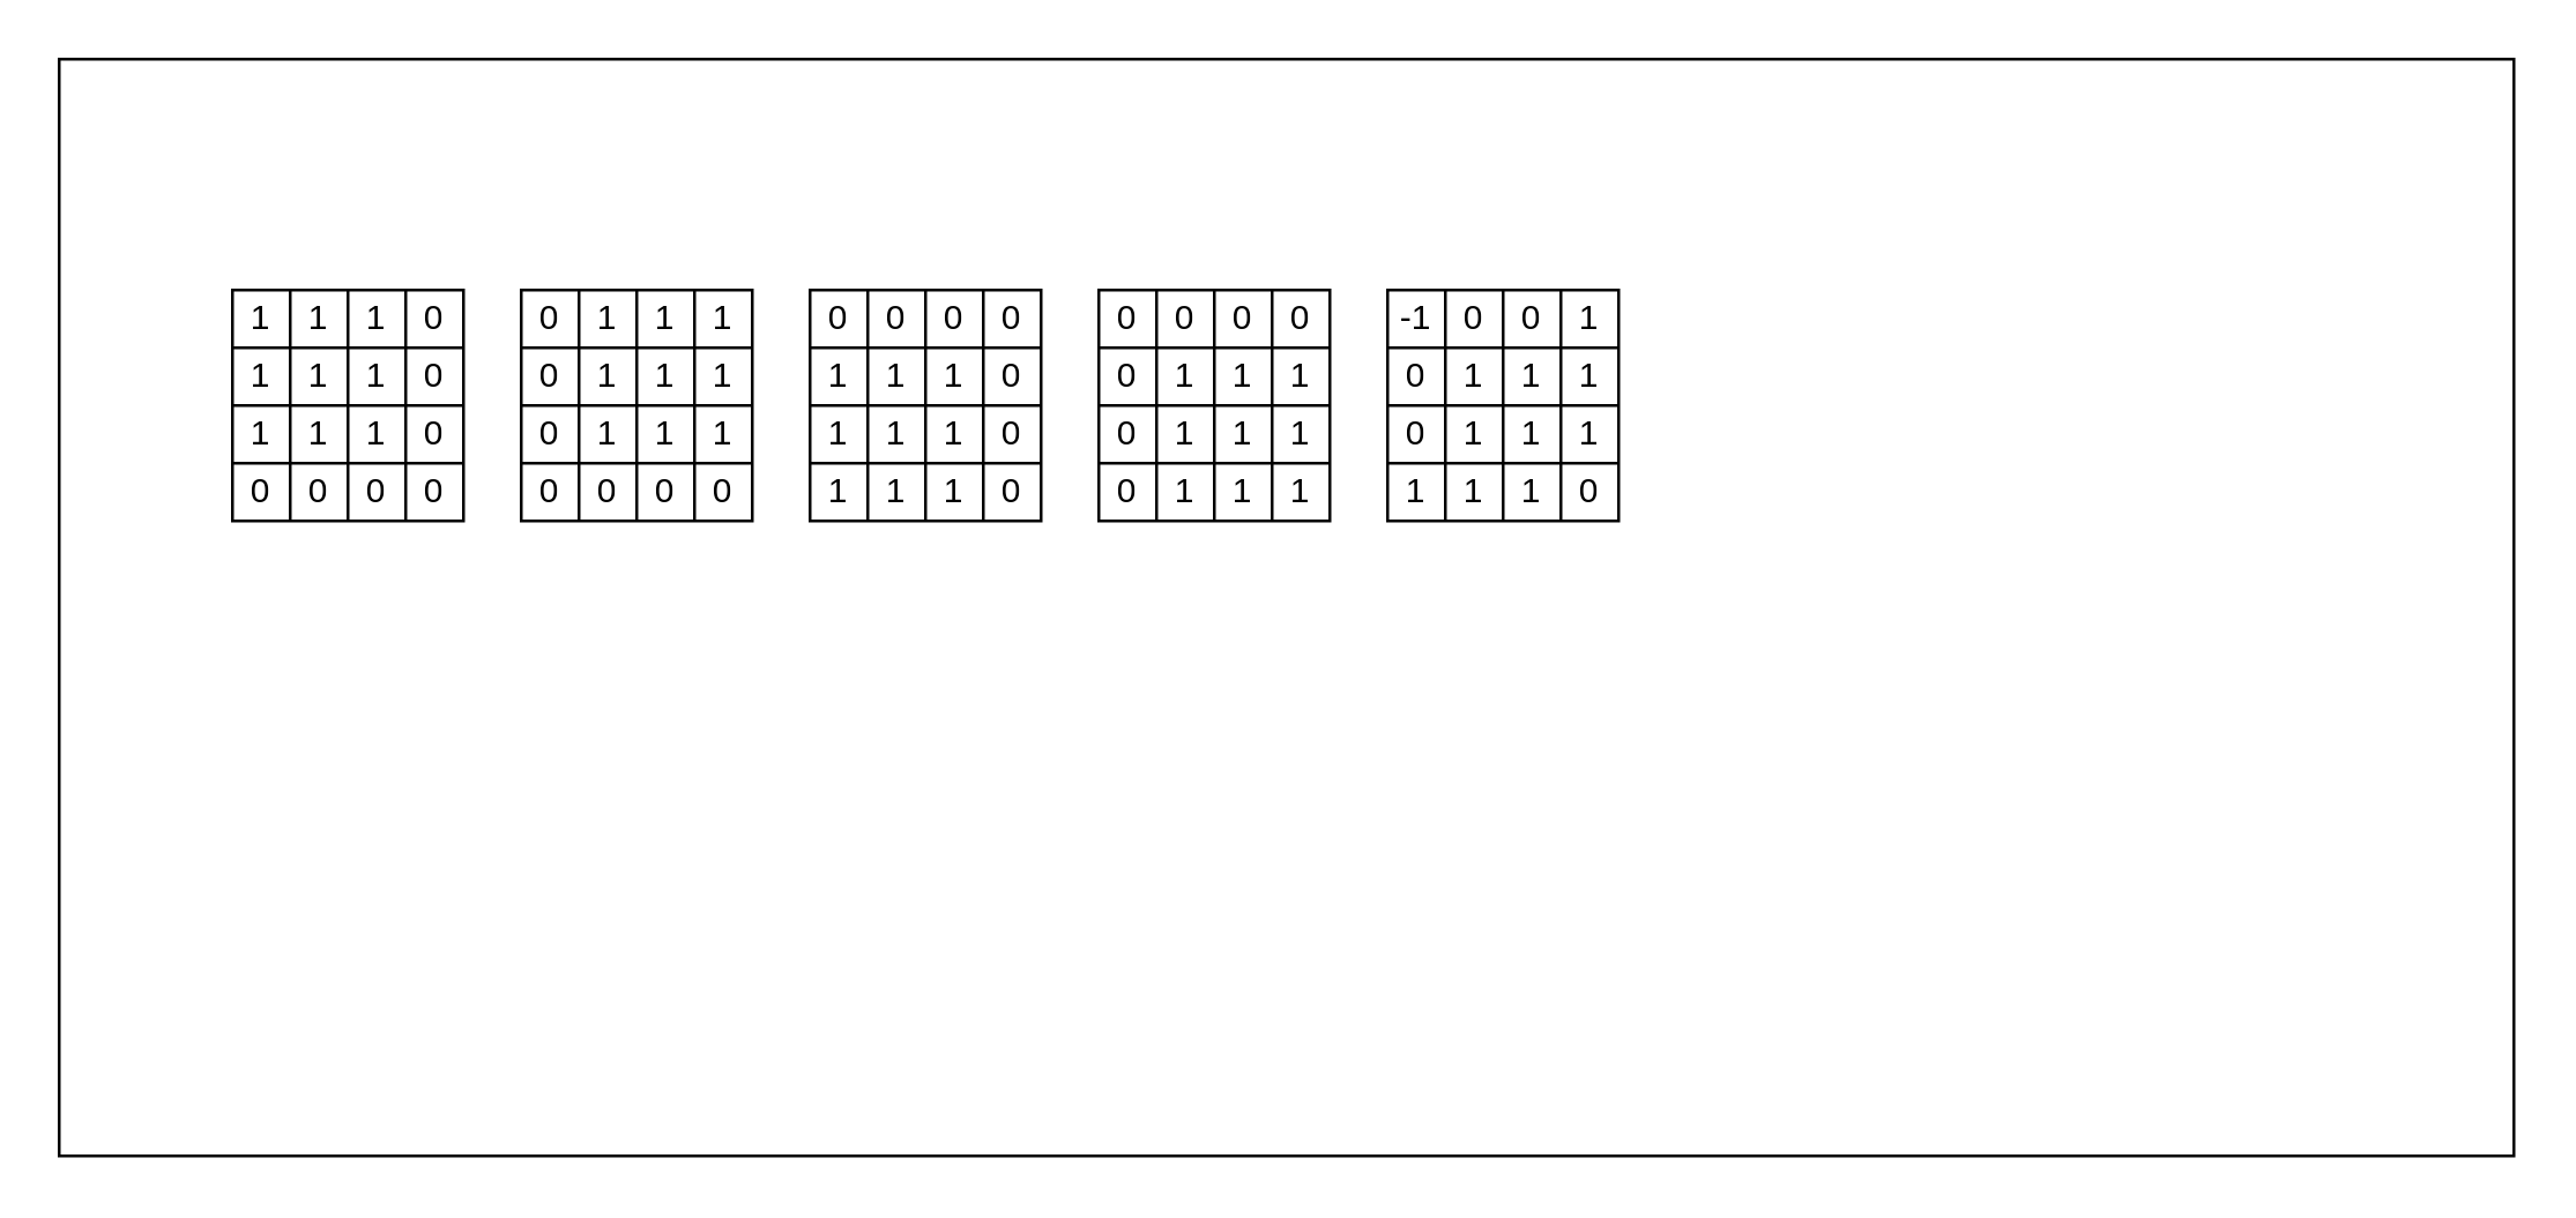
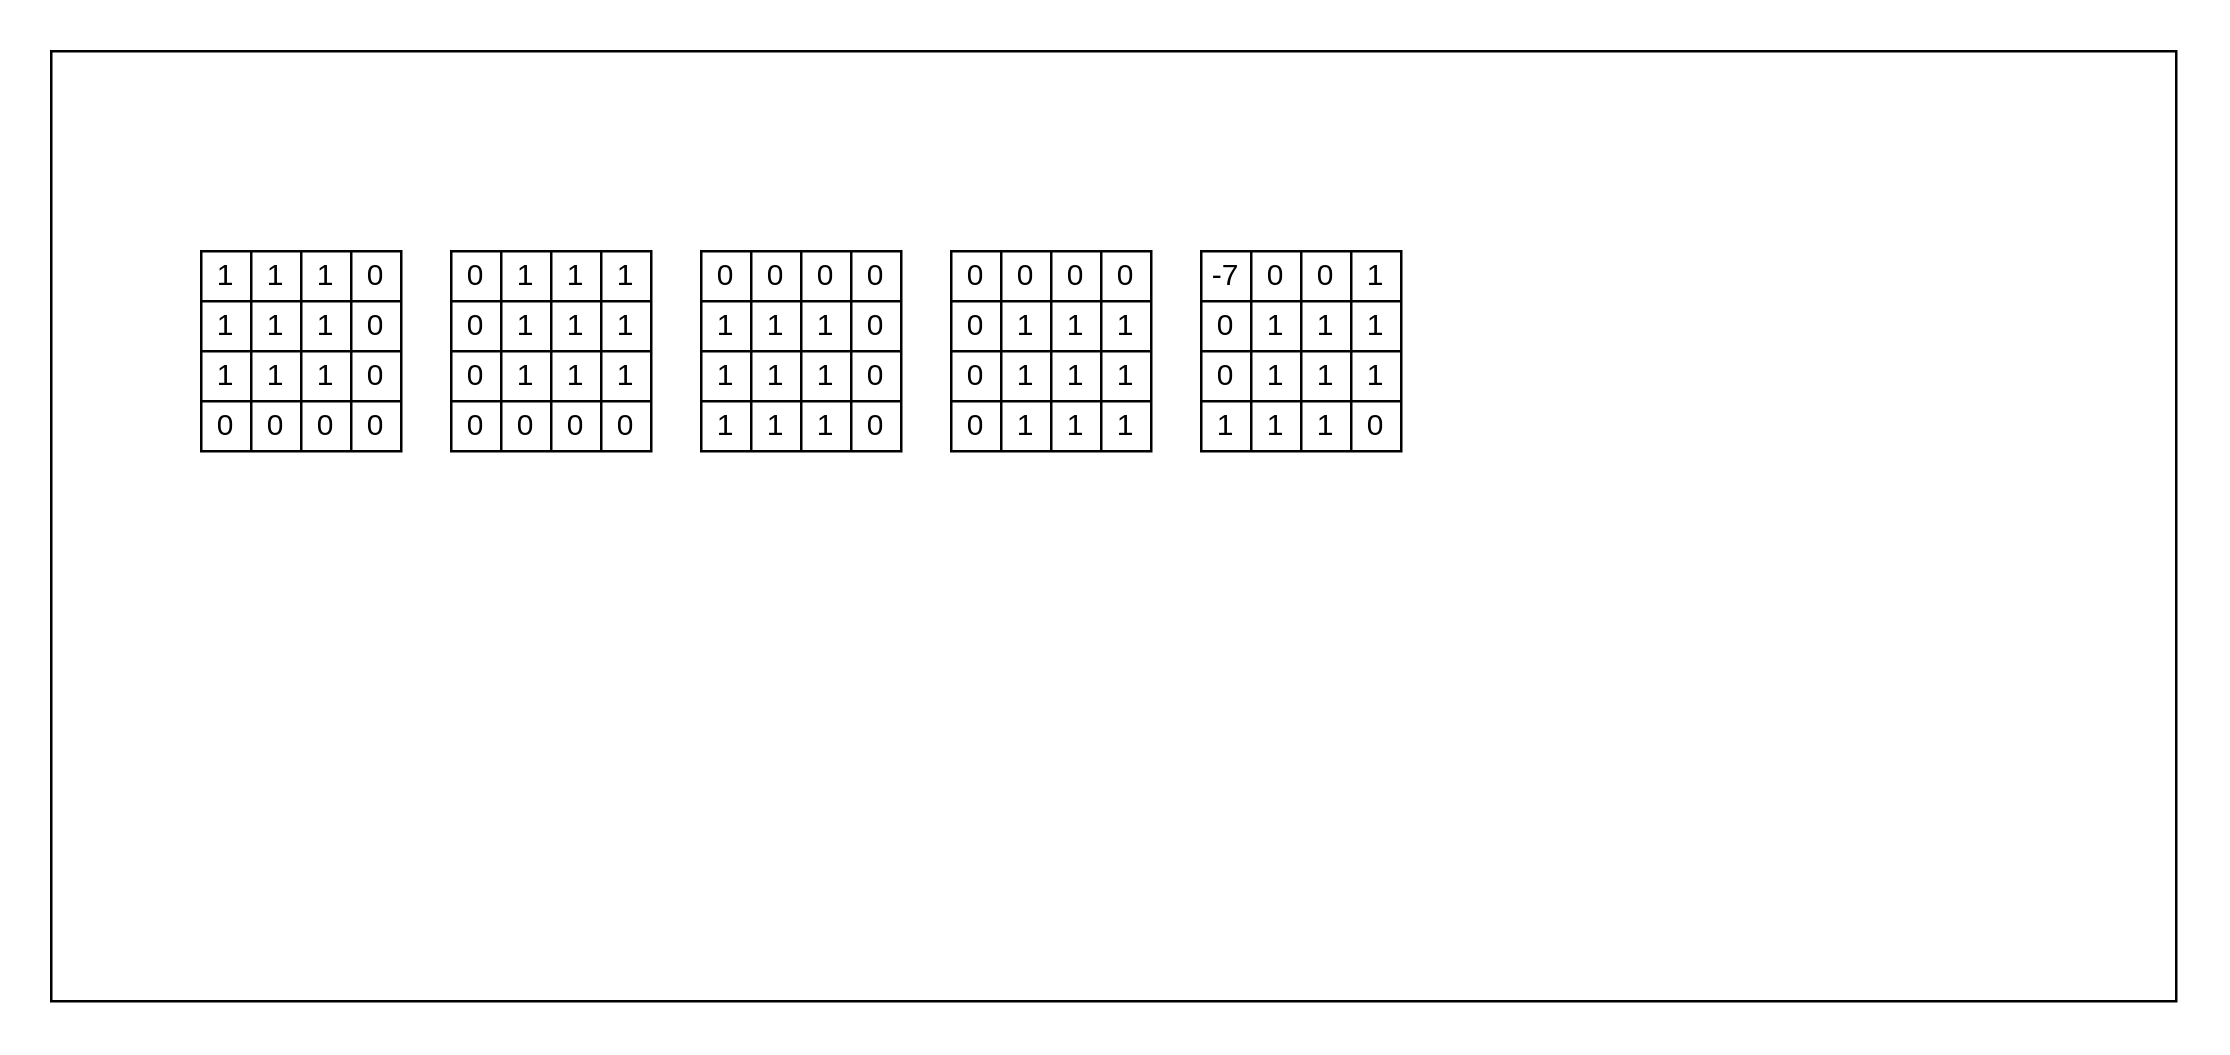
- <mxCell id="89" value="-1" style="shape=partialRectangle;html=1;whiteSpace=wrap;connectable=0;fillColor=none;top=0;left=0;bottom=0;right=0;overflow=hidden;" vertex="1" parent="88"><mxGeometry width="20" height="20" as="geometry" /></mxCell>
+ <mxCell id="89" value="-7" style="shape=partialRectangle;html=1;whiteSpace=wrap;connectable=0;fillColor=none;top=0;left=0;bottom=0;right=0;overflow=hidden;" vertex="1" parent="88"><mxGeometry width="20" height="20" as="geometry" /></mxCell>
